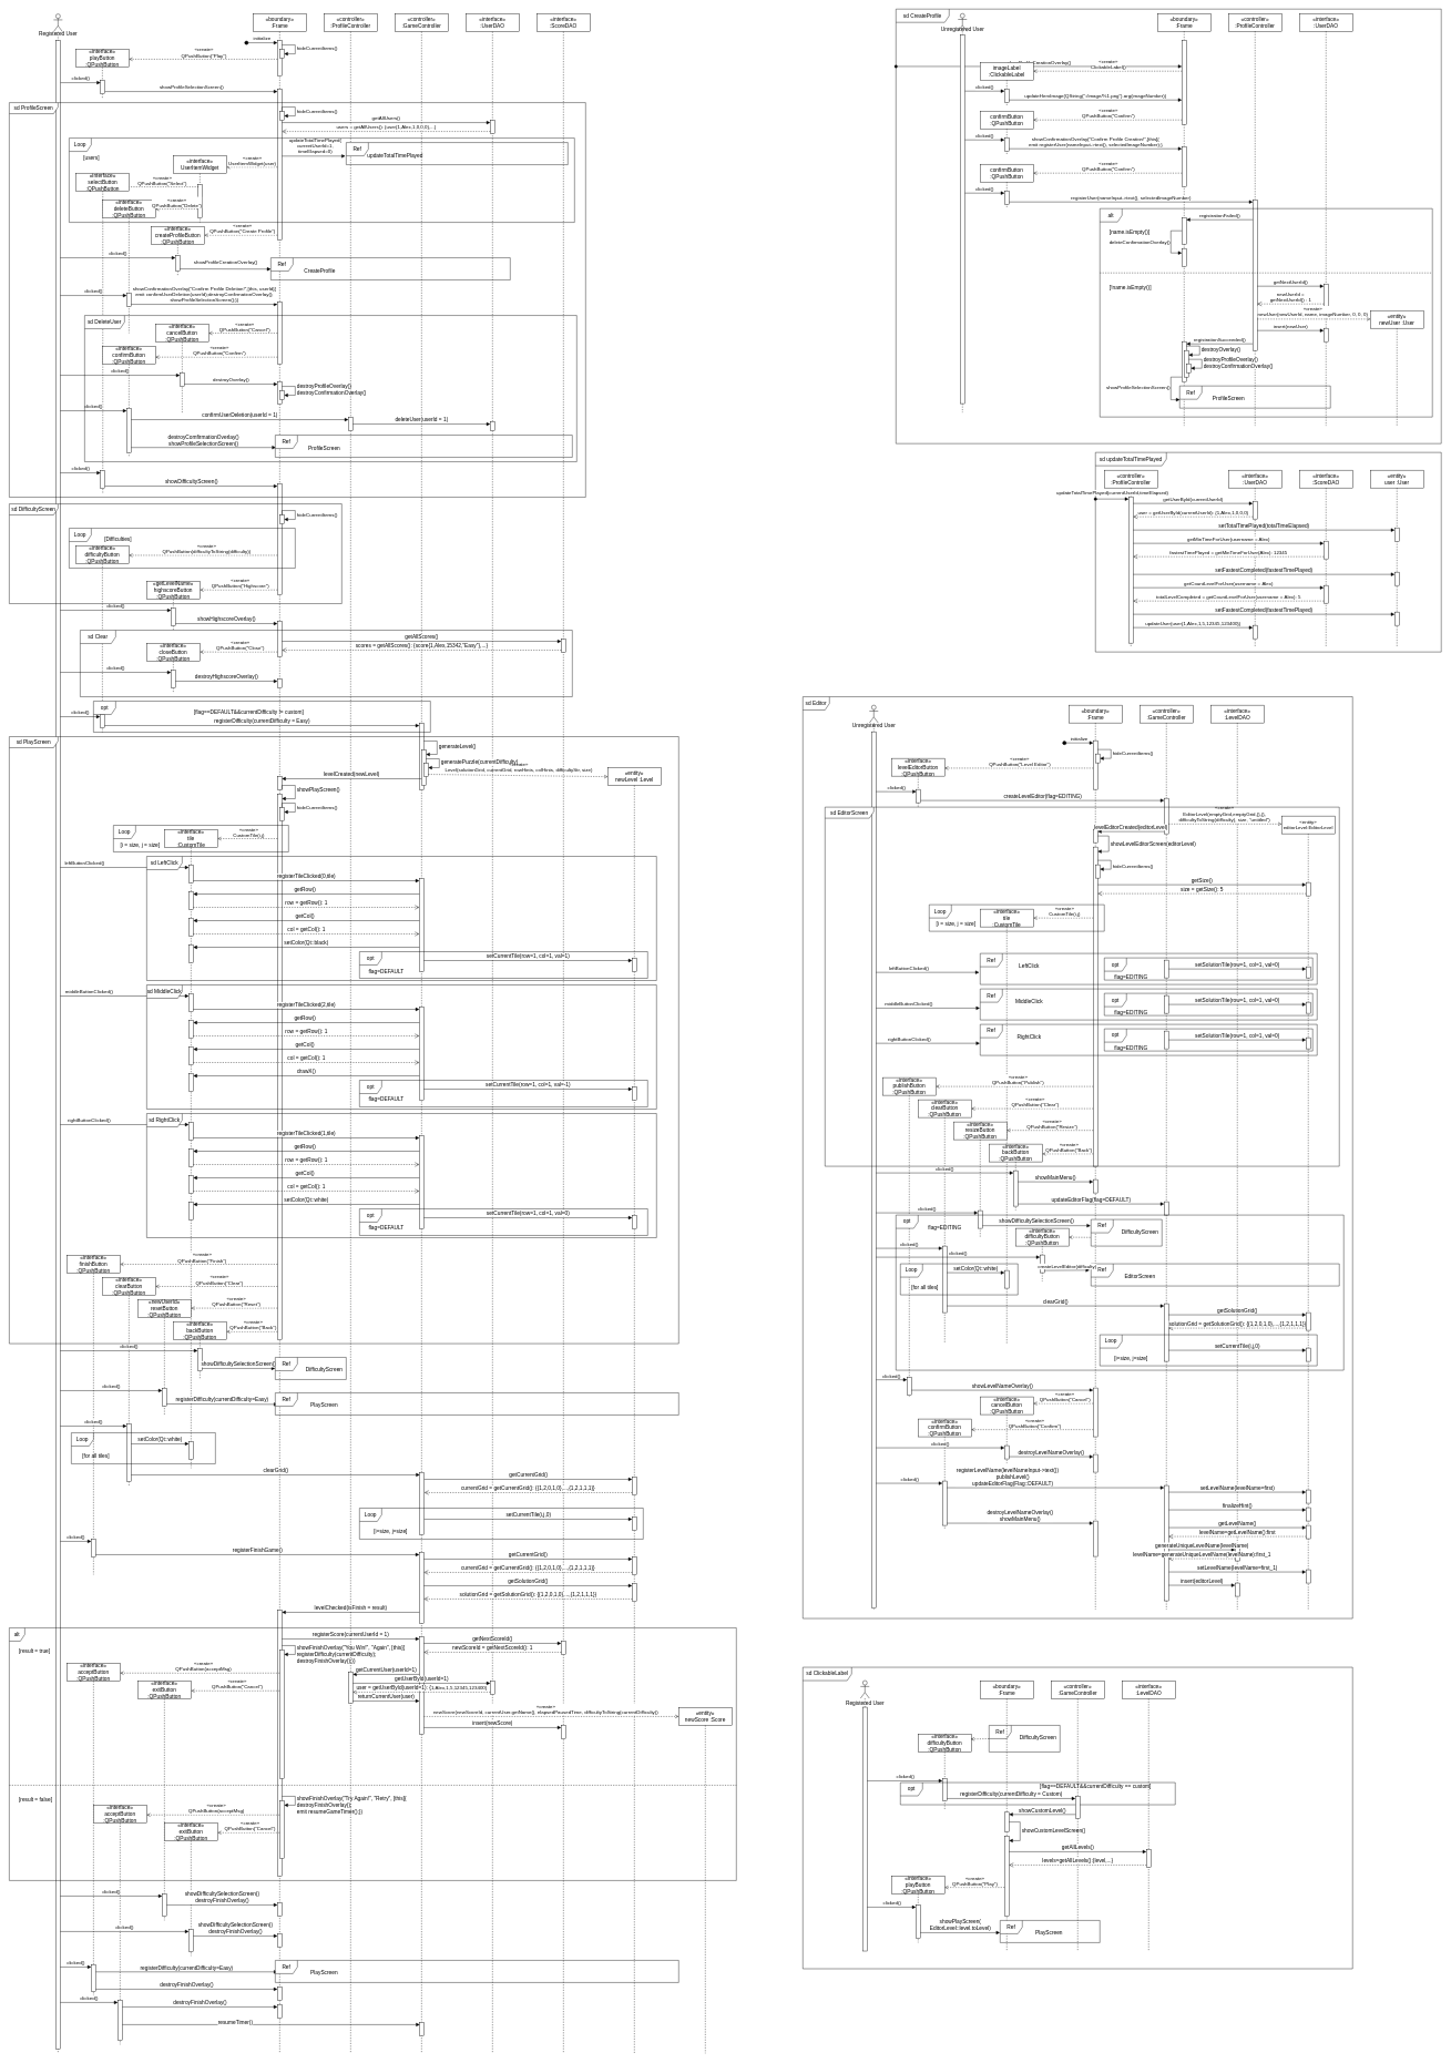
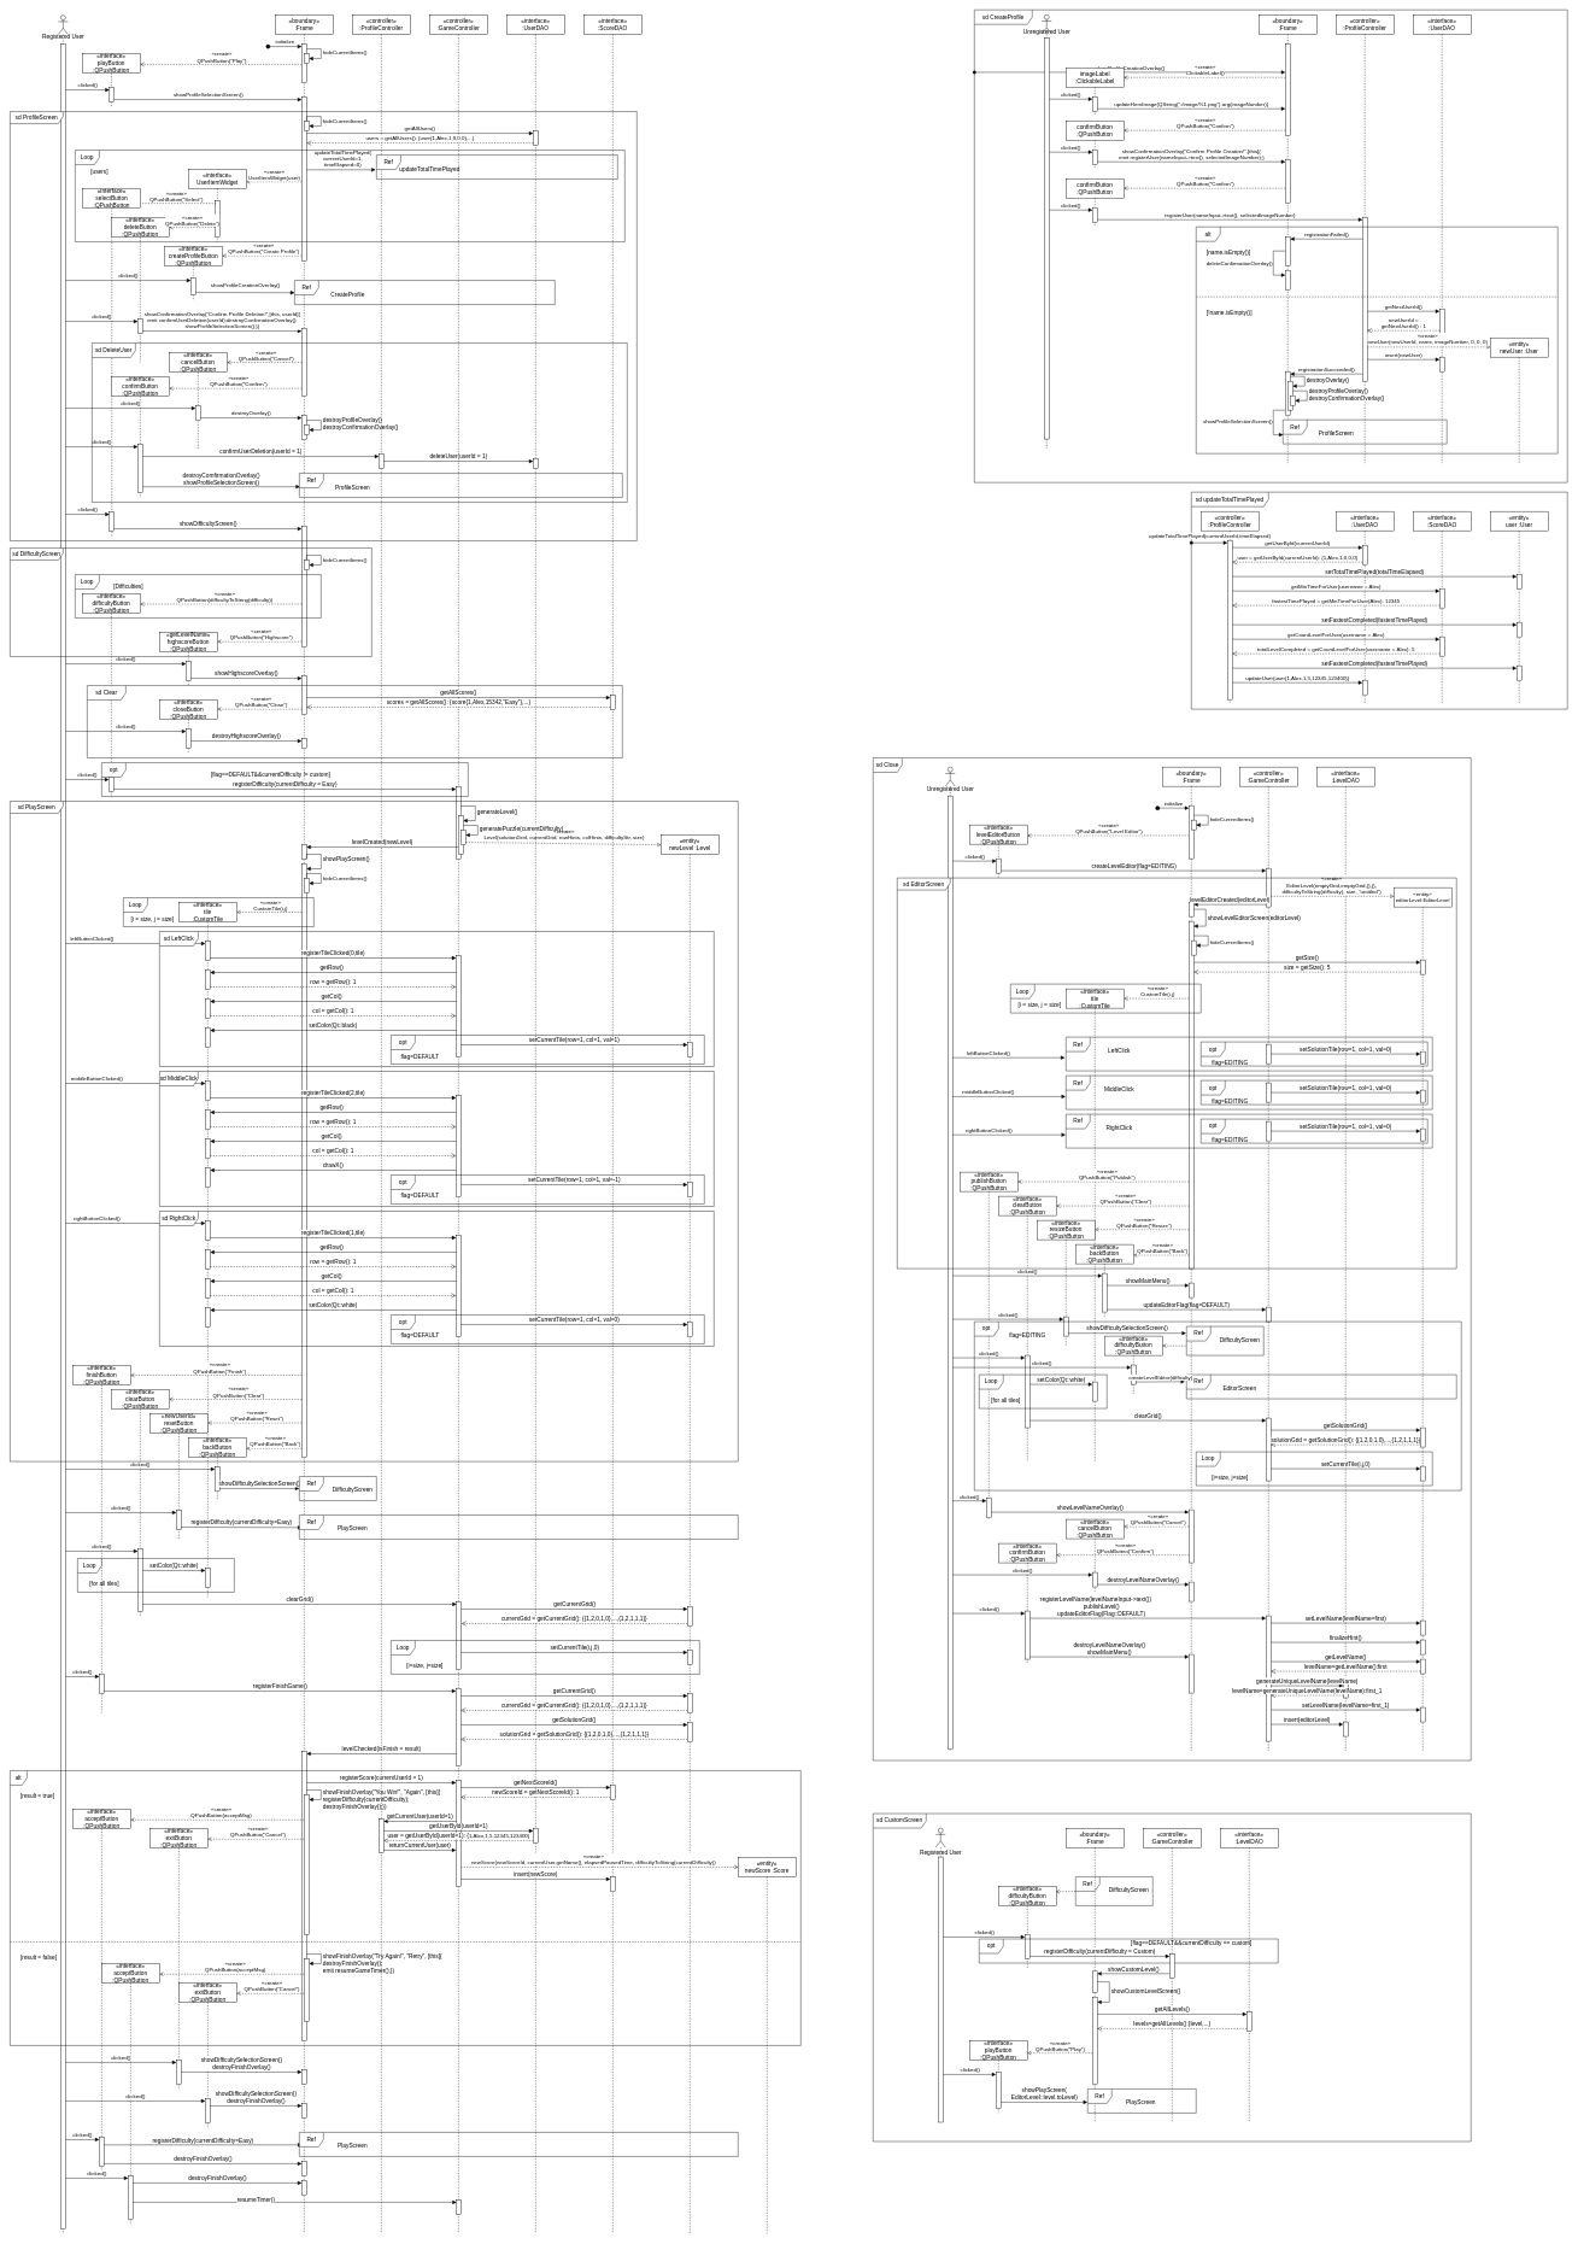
- <mxCell id="473" value="sd Editor" style="shape=umlFrame;whiteSpace=wrap;html=1;pointerEvents=0;strokeColor=default;align=center;verticalAlign=middle;fontFamily=Helvetica;fontSize=12;fontColor=default;fillColor=default;" vertex="1" parent="1"><mxGeometry x="1810" y="1571" width="1240" height="2079" as="geometry" /></mxCell>
+ <mxCell id="473" value="sd Close" style="shape=umlFrame;whiteSpace=wrap;html=1;pointerEvents=0;strokeColor=default;align=center;verticalAlign=middle;fontFamily=Helvetica;fontSize=12;fontColor=default;fillColor=default;" vertex="1" parent="1"><mxGeometry x="1810" y="1571" width="1240" height="2079" as="geometry" /></mxCell>
- <mxCell id="505" value="sd ClickableLabel" style="shape=umlFrame;whiteSpace=wrap;html=1;pointerEvents=0;strokeColor=default;align=center;verticalAlign=middle;fontFamily=Helvetica;fontSize=12;fontColor=default;fillColor=default;width=110;height=30;" vertex="1" parent="1"><mxGeometry x="1810" y="3760" width="1240" height="680" as="geometry" /></mxCell>
+ <mxCell id="505" value="sd CustomScreen" style="shape=umlFrame;whiteSpace=wrap;html=1;pointerEvents=0;strokeColor=default;align=center;verticalAlign=middle;fontFamily=Helvetica;fontSize=12;fontColor=default;fillColor=default;width=110;height=30;" vertex="1" parent="1"><mxGeometry x="1810" y="3760" width="1240" height="680" as="geometry" /></mxCell>
